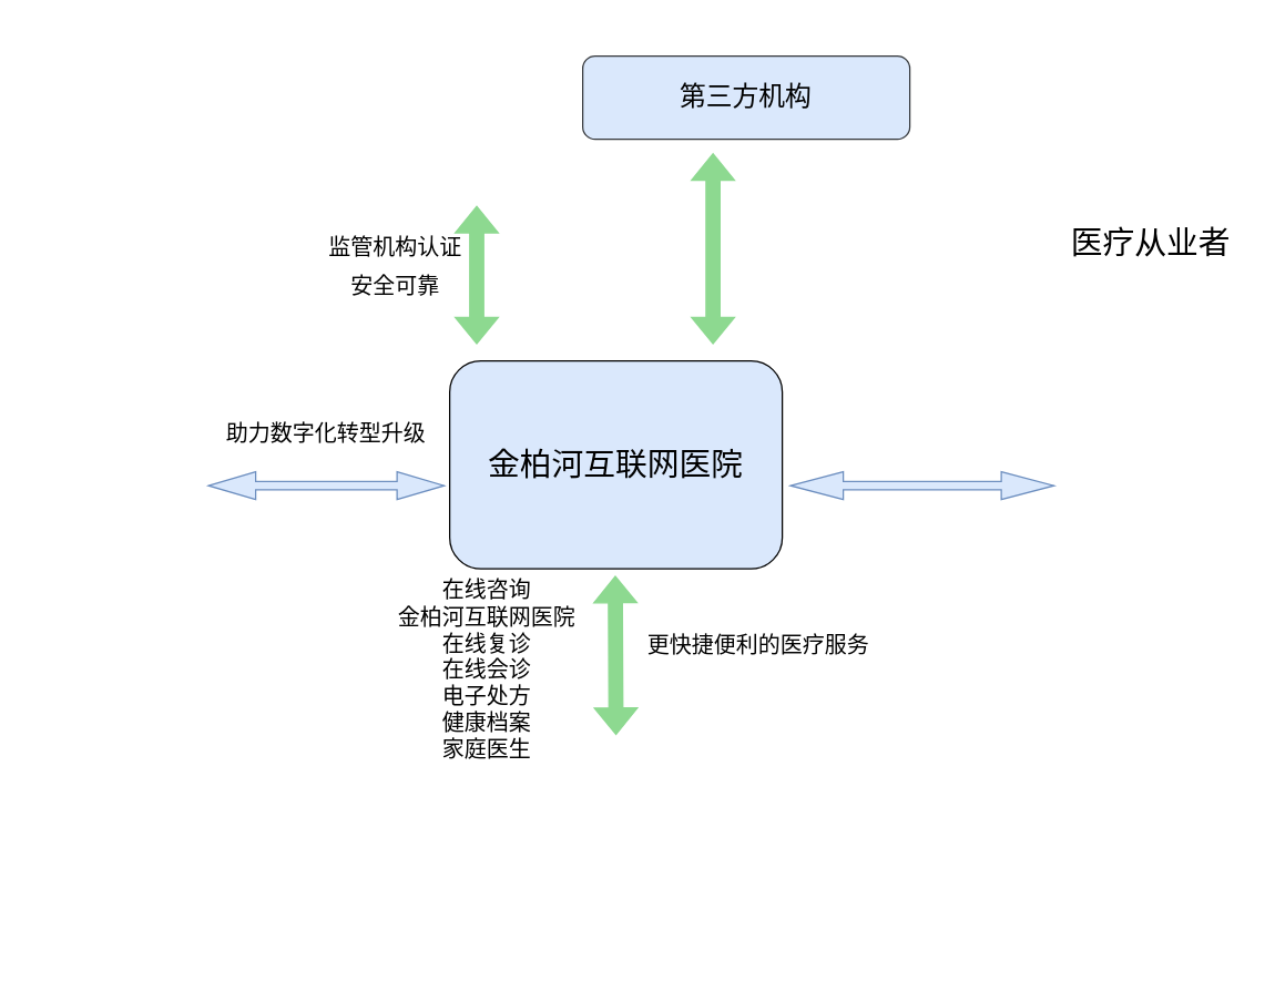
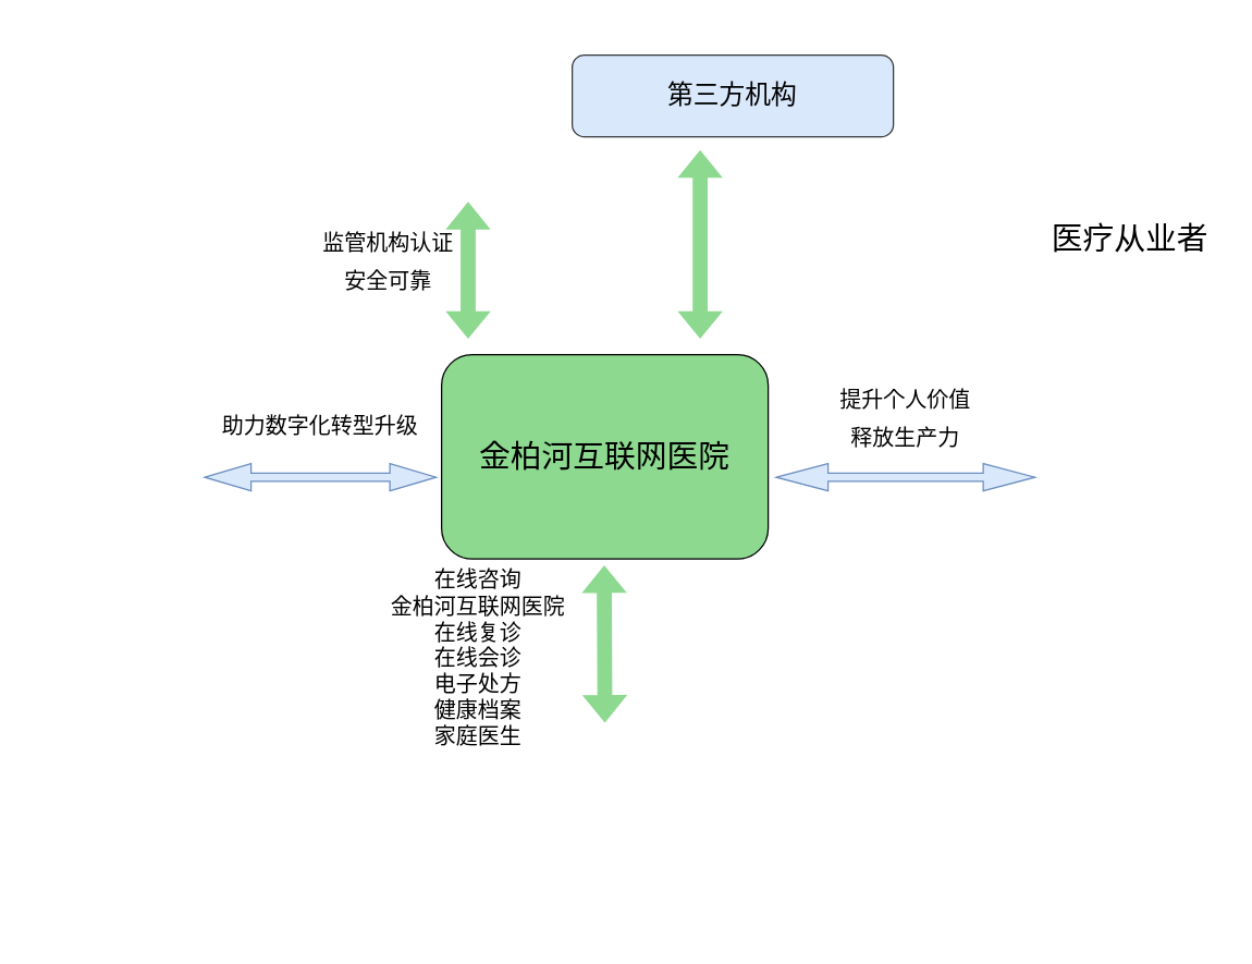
+ <mxCell id="6" value="&lt;span style=&quot;font-size: 16px;&quot;&gt;提升个人价值&lt;br&gt;&lt;/span&gt;&lt;font style=&quot;font-size: 16px;&quot;&gt;释放生产力&lt;/font&gt;" style="text;html=1;strokeColor=none;fillColor=none;align=center;verticalAlign=middle;whiteSpace=wrap;rounded=0;fontSize=23;" vertex="1" parent="1"><mxGeometry x="565" y="280" width="200" height="50" as="geometry" /></mxCell>
- <mxCell id="2" value="金柏河互联网医院" style="rounded=1;whiteSpace=wrap;html=1;fontSize=23;fillColor=#dae8fc;" vertex="1" parent="1"><mxGeometry x="324" y="260" width="240" height="150" as="geometry" /></mxCell>
+ <mxCell id="2" value="金柏河互联网医院" style="rounded=1;whiteSpace=wrap;html=1;fontSize=23;fillColor=#8DD990;" vertex="1" parent="1"><mxGeometry x="324" y="260" width="240" height="150" as="geometry" /></mxCell>
- <mxCell id="10" value="更快捷便利的医疗服务" style="text;html=1;strokeColor=none;fillColor=none;align=center;verticalAlign=middle;whiteSpace=wrap;rounded=0;fontSize=16;" vertex="1" parent="1"><mxGeometry x="462" y="450" width="170" height="30" as="geometry" /></mxCell>
